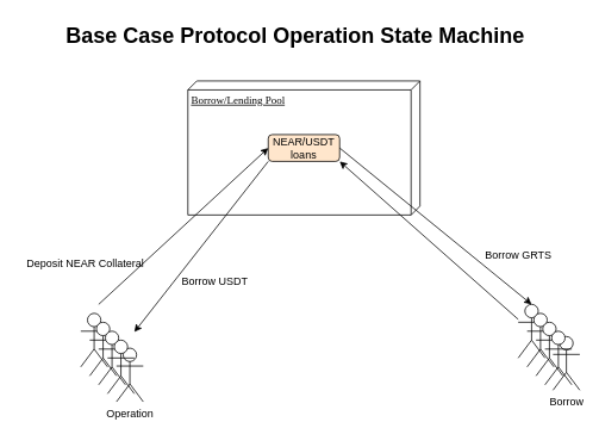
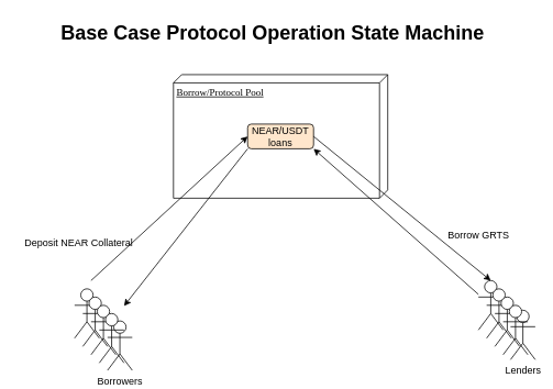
- <mxCell id="2" value="Borrow/Lending Pool" style="verticalAlign=top;align=left;spacingTop=8;spacingLeft=2;spacingRight=12;shape=cube;size=10;direction=south;fontStyle=4;html=1;rounded=0;shadow=0;comic=0;labelBackgroundColor=none;strokeWidth=1;fontFamily=Verdana;fontSize=12" parent="1" vertex="1"><mxGeometry x="210" y="90" width="260" height="150" as="geometry" /></mxCell>
+ <mxCell id="2" value="Borrow/Protocol Pool" style="verticalAlign=top;align=left;spacingTop=8;spacingLeft=2;spacingRight=12;shape=cube;size=10;direction=south;fontStyle=4;html=1;rounded=0;shadow=0;comic=0;labelBackgroundColor=none;strokeWidth=1;fontFamily=Verdana;fontSize=12" parent="1" vertex="1"><mxGeometry x="210" y="90" width="260" height="150" as="geometry" /></mxCell>
- <mxCell id="8" value="Borrow USDT" style="text;html=1;align=center;verticalAlign=middle;resizable=0;points=[];autosize=1;strokeColor=none;fillColor=none;" vertex="1" parent="1"><mxGeometry x="190" y="300" width="100" height="30" as="geometry" /></mxCell>
- <mxCell id="9" value="Borrow" style="shape=umlActor;verticalLabelPosition=bottom;verticalAlign=top;html=1;outlineConnect=0;" vertex="1" parent="1"><mxGeometry x="619" y="376" width="30" height="60" as="geometry" /></mxCell>
+ <mxCell id="9" value="Lenders" style="shape=umlActor;verticalLabelPosition=bottom;verticalAlign=top;html=1;outlineConnect=0;" vertex="1" parent="1"><mxGeometry x="619" y="376" width="30" height="60" as="geometry" /></mxCell>
- <mxCell id="5" value="Operation" style="shape=umlActor;verticalLabelPosition=bottom;verticalAlign=top;html=1;outlineConnect=0;" vertex="1" parent="1"><mxGeometry x="130" y="389" width="30" height="60" as="geometry" /></mxCell>
+ <mxCell id="5" value="Borrowers" style="shape=umlActor;verticalLabelPosition=bottom;verticalAlign=top;html=1;outlineConnect=0;" vertex="1" parent="1"><mxGeometry x="130" y="389" width="30" height="60" as="geometry" /></mxCell>
